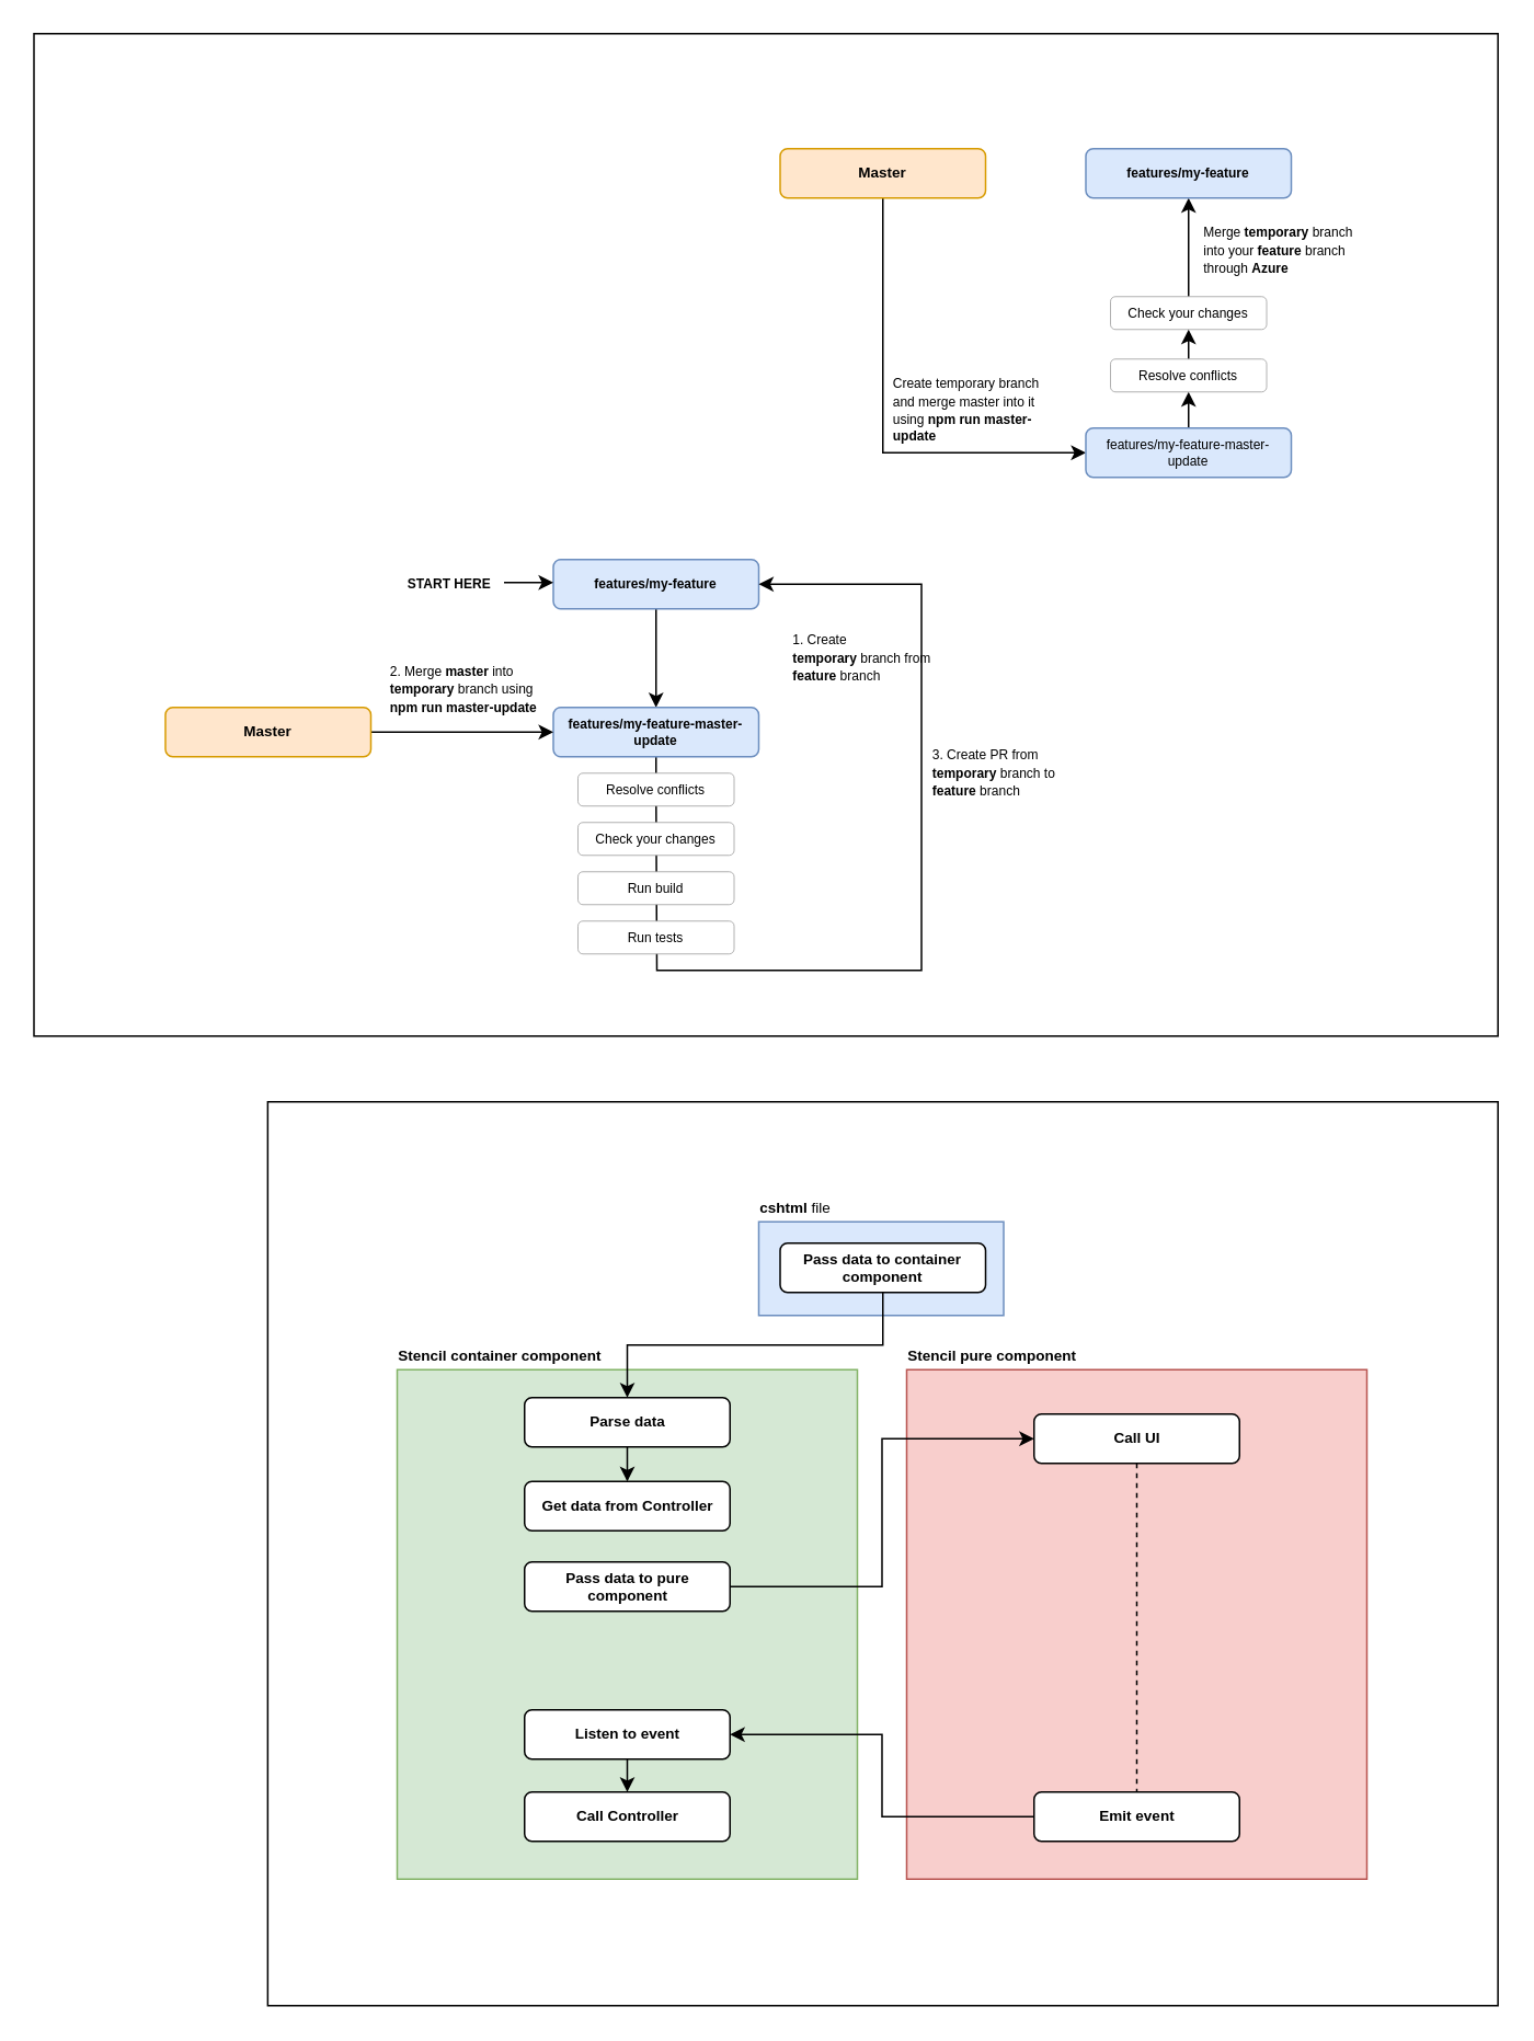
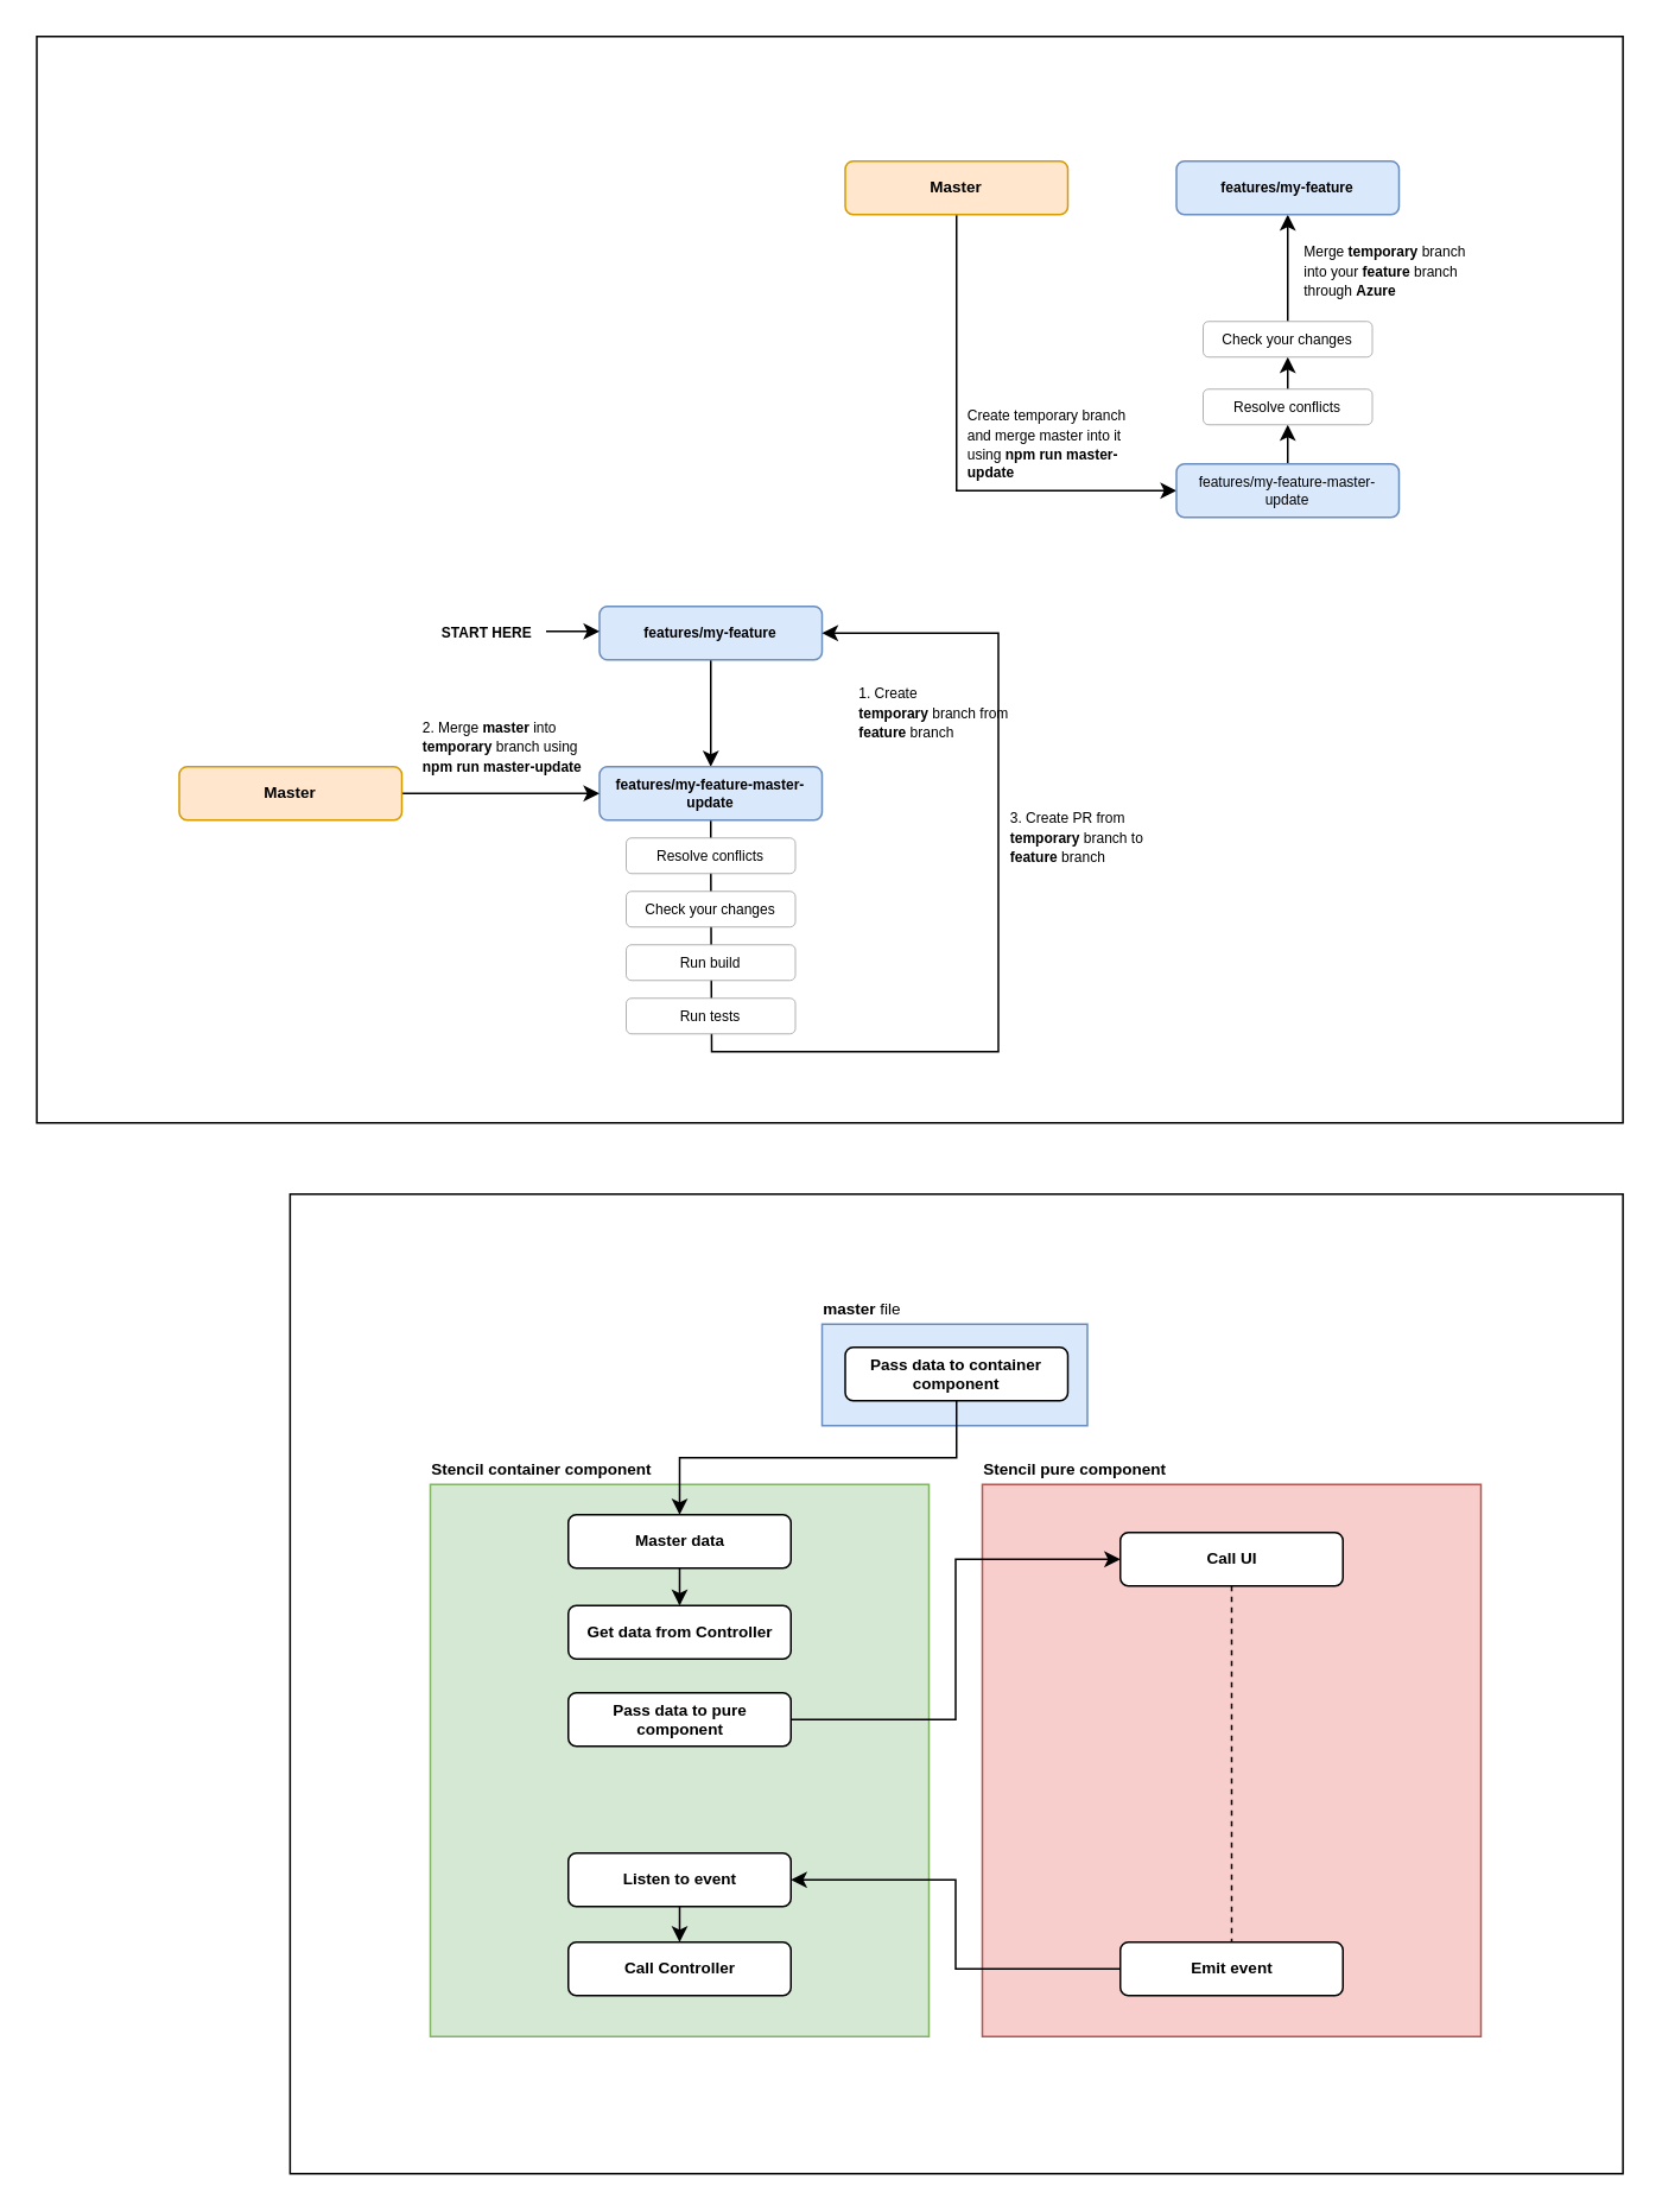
- <mxCell id="4" value="&lt;b&gt;cshtml&lt;/b&gt; file" style="text;html=1;strokeColor=none;fillColor=none;align=left;verticalAlign=middle;whiteSpace=wrap;rounded=0;fontSize=9;" parent="1" vertex="1"><mxGeometry x="460" y="730" width="60" height="10" as="geometry" /></mxCell>
+ <mxCell id="4" value="&lt;b&gt;master&lt;/b&gt; file" style="text;html=1;strokeColor=none;fillColor=none;align=left;verticalAlign=middle;whiteSpace=wrap;rounded=0;fontSize=9;" parent="1" vertex="1"><mxGeometry x="460" y="730" width="60" height="10" as="geometry" /></mxCell>
- <mxCell id="12" value="Parse data" style="rounded=1;whiteSpace=wrap;html=1;fontSize=9;fontStyle=1" parent="1" vertex="1"><mxGeometry x="318.5" y="850" width="125" height="30" as="geometry" /></mxCell>
+ <mxCell id="12" value="Master data" style="rounded=1;whiteSpace=wrap;html=1;fontSize=9;fontStyle=1" parent="1" vertex="1"><mxGeometry x="318.5" y="850" width="125" height="30" as="geometry" /></mxCell>
